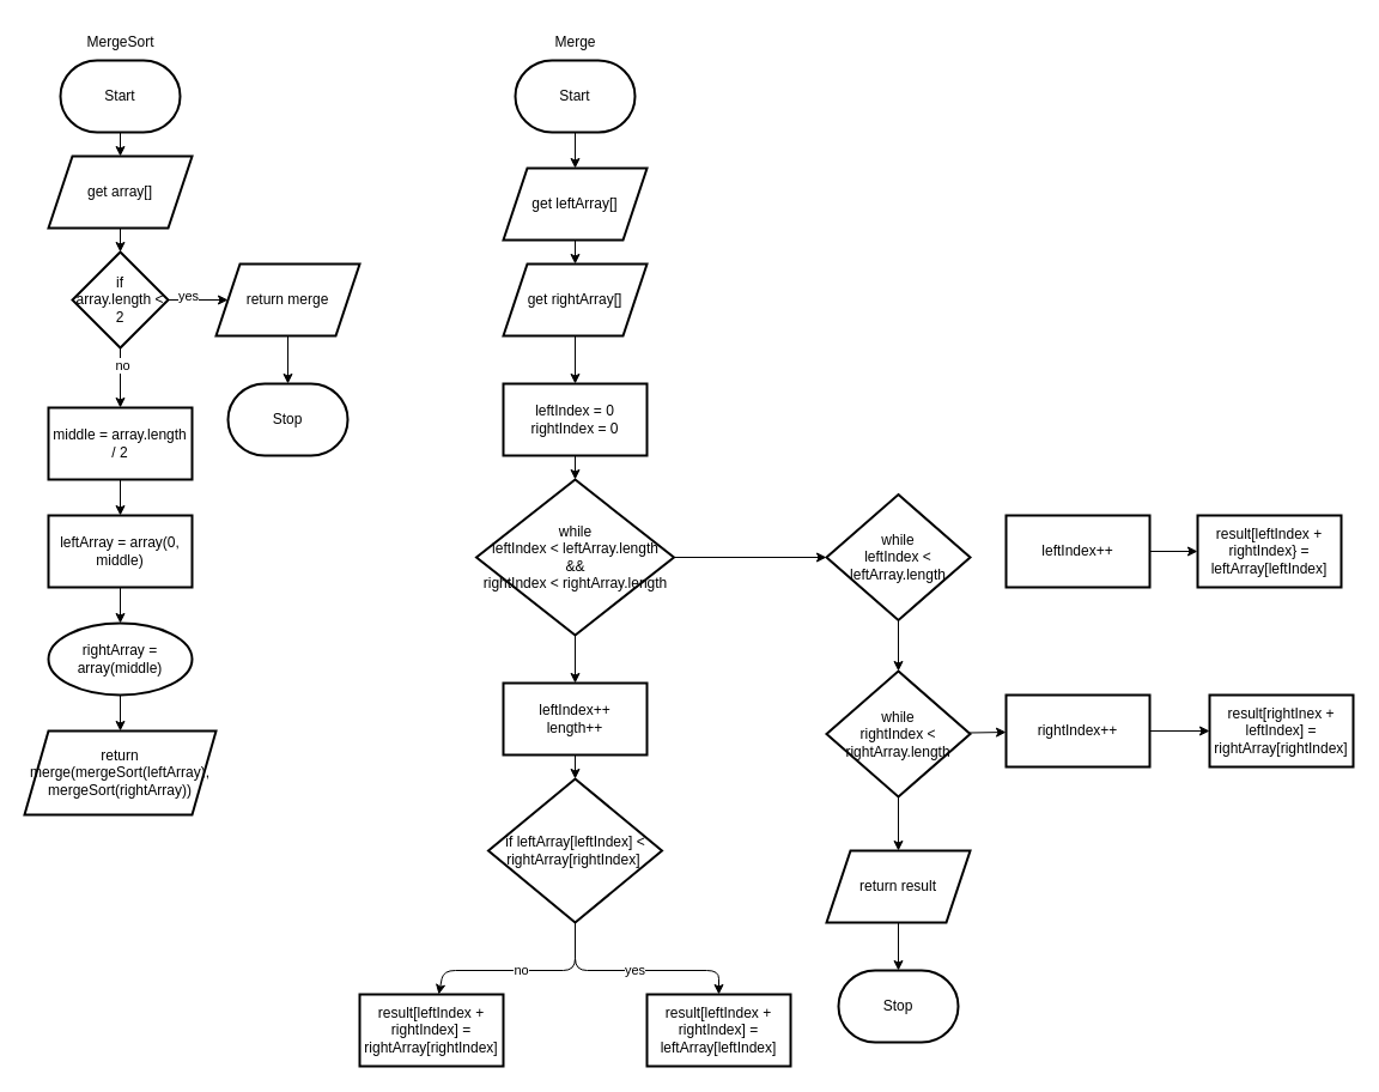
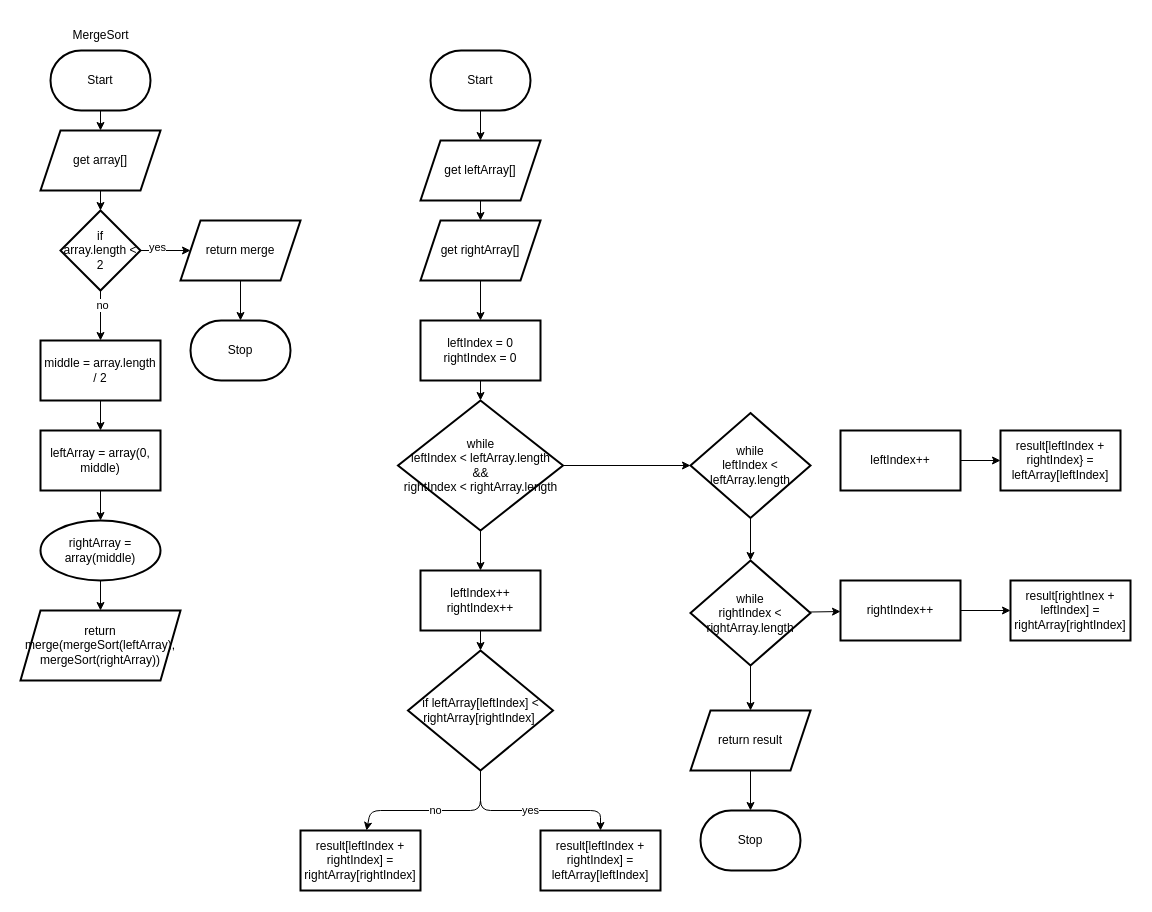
- <mxCell id="24" value="Merge" style="text;html=1;align=center;verticalAlign=middle;resizable=0;points=[];autosize=1;strokeColor=none;fillColor=none;" parent="1" vertex="1"><mxGeometry x="450" width="60" height="30" as="geometry" y="20" /></mxCell>
- <mxCell id="35" value="leftIndex++&lt;br&gt;length++" style="whiteSpace=wrap;html=1;strokeWidth=2;" parent="1" vertex="1"><mxGeometry x="420" y="570" width="120" height="60" as="geometry" /></mxCell>
+ <mxCell id="35" value="leftIndex++&lt;br&gt;rightIndex++" style="whiteSpace=wrap;html=1;strokeWidth=2;" parent="1" vertex="1"><mxGeometry x="420" y="570" width="120" height="60" as="geometry" /></mxCell>
